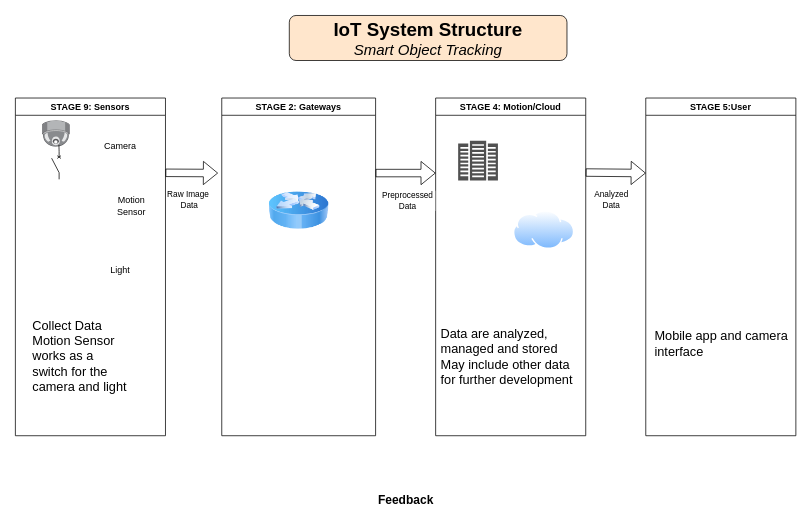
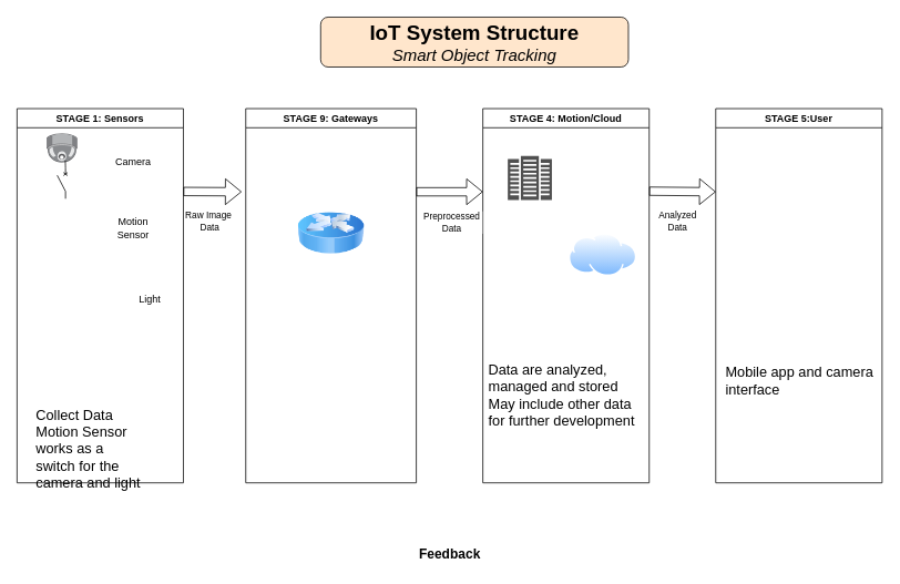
- <mxCell id="2" value="STAGE 9: Sensors" style="swimlane;whiteSpace=wrap;html=1;" parent="1" vertex="1"><mxGeometry x="20" y="130" width="200" height="450" as="geometry" /></mxCell>
+ <mxCell id="2" value="STAGE 1: Sensors" style="swimlane;whiteSpace=wrap;html=1;" parent="1" vertex="1"><mxGeometry x="20" y="130" width="200" height="450" as="geometry" /></mxCell>
- <mxCell id="12" value="STAGE 2: Gateways" style="swimlane;whiteSpace=wrap;html=1;" parent="1" vertex="1"><mxGeometry x="295" y="130" width="205" height="450" as="geometry" /></mxCell>
+ <mxCell id="12" value="STAGE 9: Gateways" style="swimlane;whiteSpace=wrap;html=1;" parent="1" vertex="1"><mxGeometry x="295" y="130" width="205" height="450" as="geometry" /></mxCell>
- <mxCell id="7" value="Motion Sensor" style="text;html=1;strokeColor=none;fillColor=none;align=center;verticalAlign=middle;whiteSpace=wrap;rounded=0;" parent="2" vertex="1"><mxGeometry x="125" y="129" width="60" height="30" as="geometry" /></mxCell>
+ <mxCell id="7" value="Motion Sensor" style="text;html=1;strokeColor=none;fillColor=none;align=center;verticalAlign=middle;whiteSpace=wrap;rounded=0;" parent="2" vertex="1"><mxGeometry x="110" y="129" width="60" height="30" as="geometry" /></mxCell>
- <mxCell id="8" value="Light" style="text;html=1;strokeColor=none;fillColor=none;align=center;verticalAlign=middle;whiteSpace=wrap;rounded=0;" parent="2" vertex="1"><mxGeometry x="110" y="214" width="60" height="30" as="geometry" /></mxCell>
+ <mxCell id="8" value="Light" style="text;html=1;strokeColor=none;fillColor=none;align=center;verticalAlign=middle;whiteSpace=wrap;rounded=0;" parent="2" vertex="1"><mxGeometry x="130" y="214" width="60" height="30" as="geometry" /></mxCell>
- <mxCell id="11" value="Collect Data&amp;nbsp;&lt;br style=&quot;font-size: 17px;&quot;&gt;Motion Sensor works as a switch for the camera and light" style="text;html=1;strokeColor=none;fillColor=none;align=left;verticalAlign=middle;whiteSpace=wrap;rounded=0;fontSize=17;" parent="2" vertex="1"><mxGeometry x="20.6" y="330" width="130" height="30" as="geometry" /></mxCell>
+ <mxCell id="11" value="Collect Data&amp;nbsp;&lt;br style=&quot;font-size: 17px;&quot;&gt;Motion Sensor works as a switch for the camera and light" style="text;html=1;strokeColor=none;fillColor=none;align=left;verticalAlign=middle;whiteSpace=wrap;rounded=0;fontSize=17;" parent="2" vertex="1"><mxGeometry x="20.6" y="395" width="130" height="30" as="geometry" /></mxCell>
